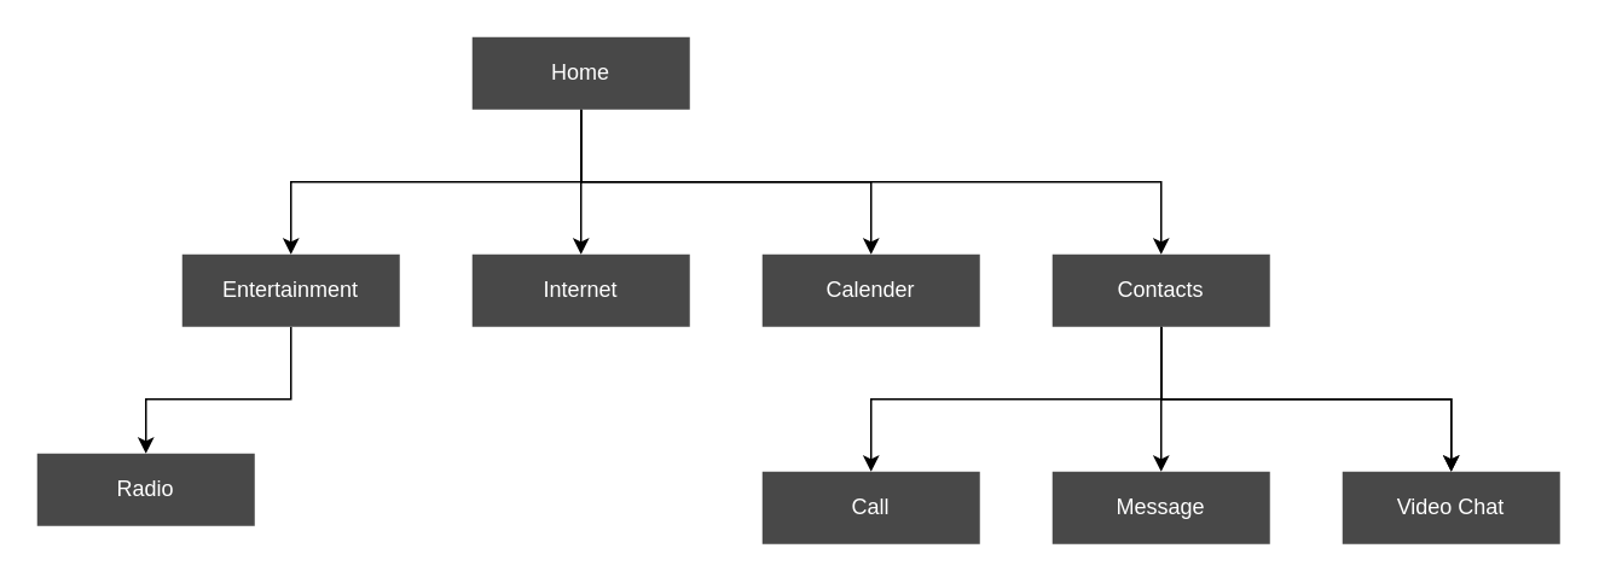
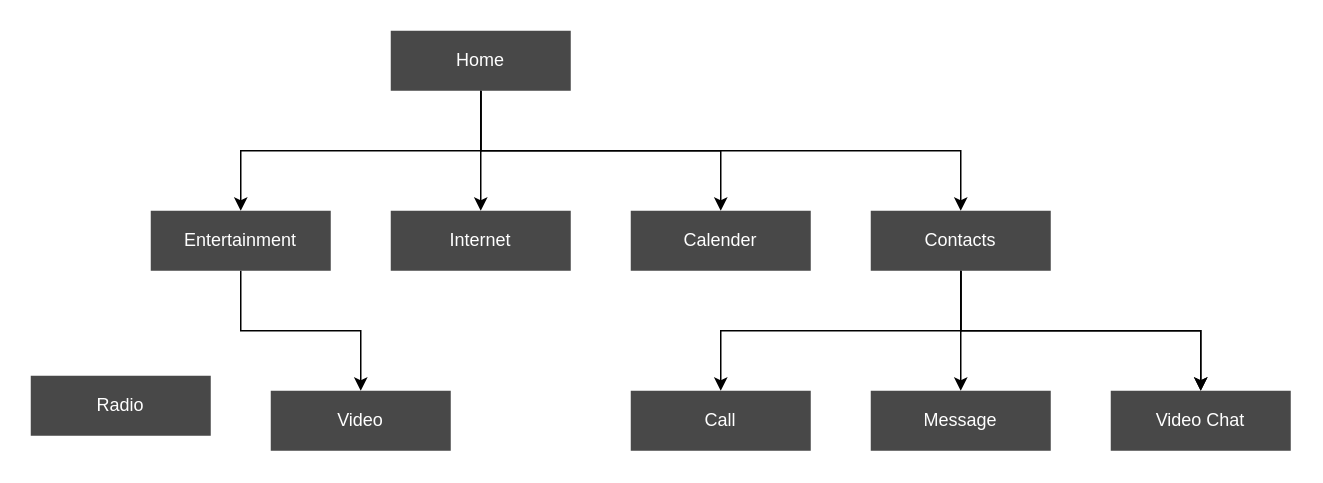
- <mxCell id="17" value="" style="edgeStyle=orthogonalEdgeStyle;rounded=0;orthogonalLoop=1;jettySize=auto;html=1;fontColor=#FFFFFF;" edge="1" parent="1" source="19" target="21"><mxGeometry relative="1" as="geometry"><Array as="points"><mxPoint x="160" y="220" /><mxPoint x="80" y="220" /></Array></mxGeometry></mxCell>
+ <mxCell id="18" value="" style="edgeStyle=orthogonalEdgeStyle;rounded=0;orthogonalLoop=1;jettySize=auto;html=1;fontColor=#FFFFFF;" edge="1" parent="1" source="19" target="20"><mxGeometry relative="1" as="geometry" /></mxCell>
+ <mxCell id="20" value="Video" style="rounded=0;whiteSpace=wrap;html=1;strokeColor=none;fillColor=#484848;fontColor=#FFFFFF;" vertex="1" parent="1"><mxGeometry x="180" y="260" width="120" height="40" as="geometry" /></mxCell>
